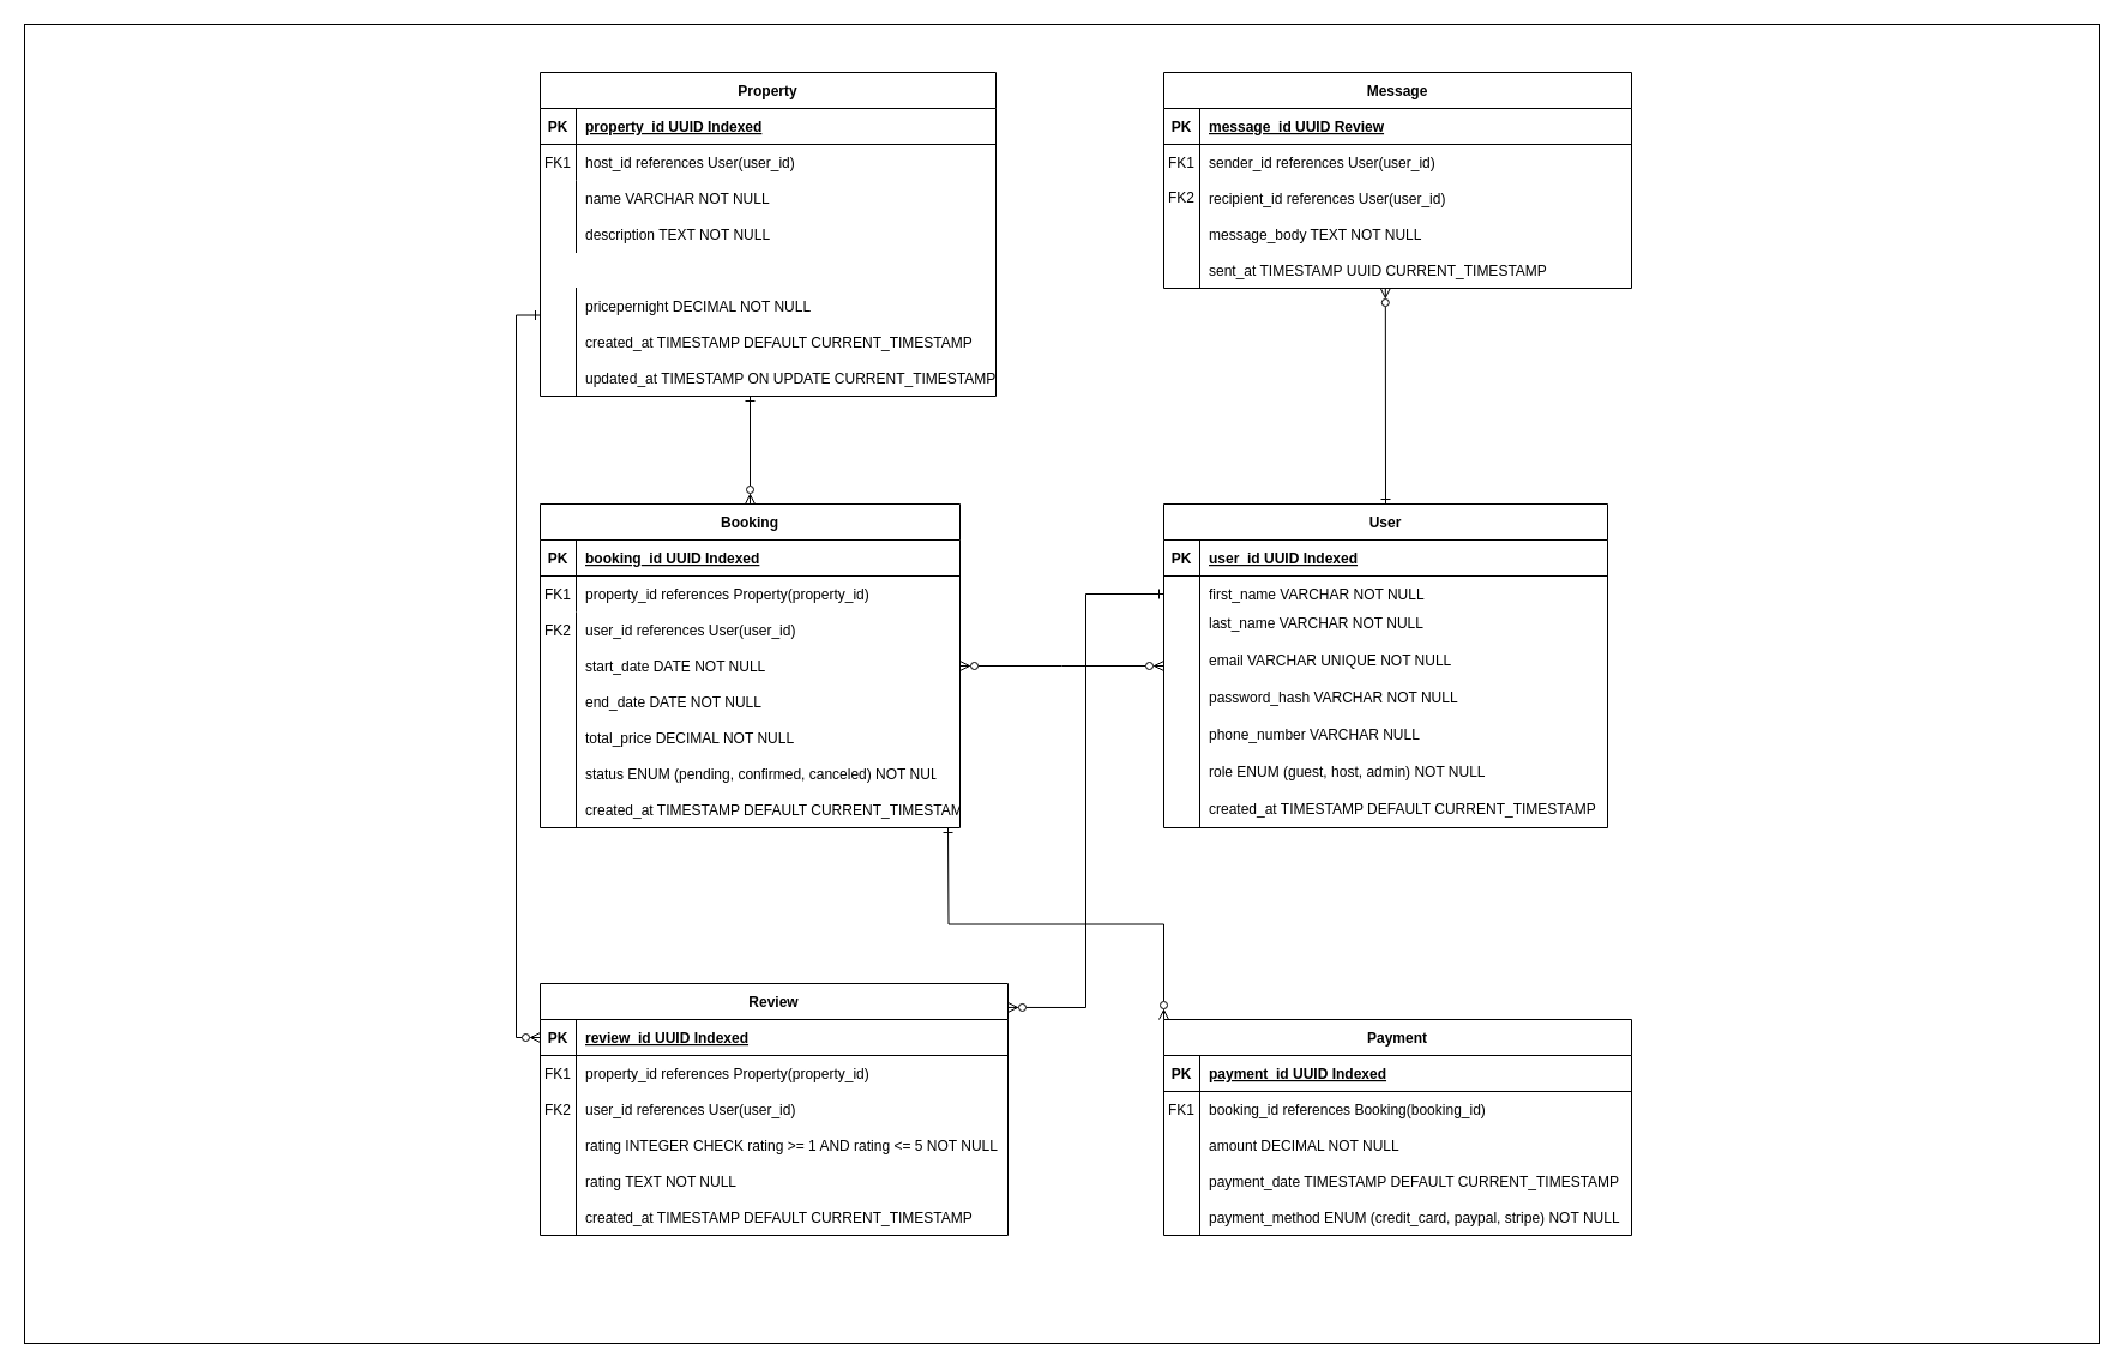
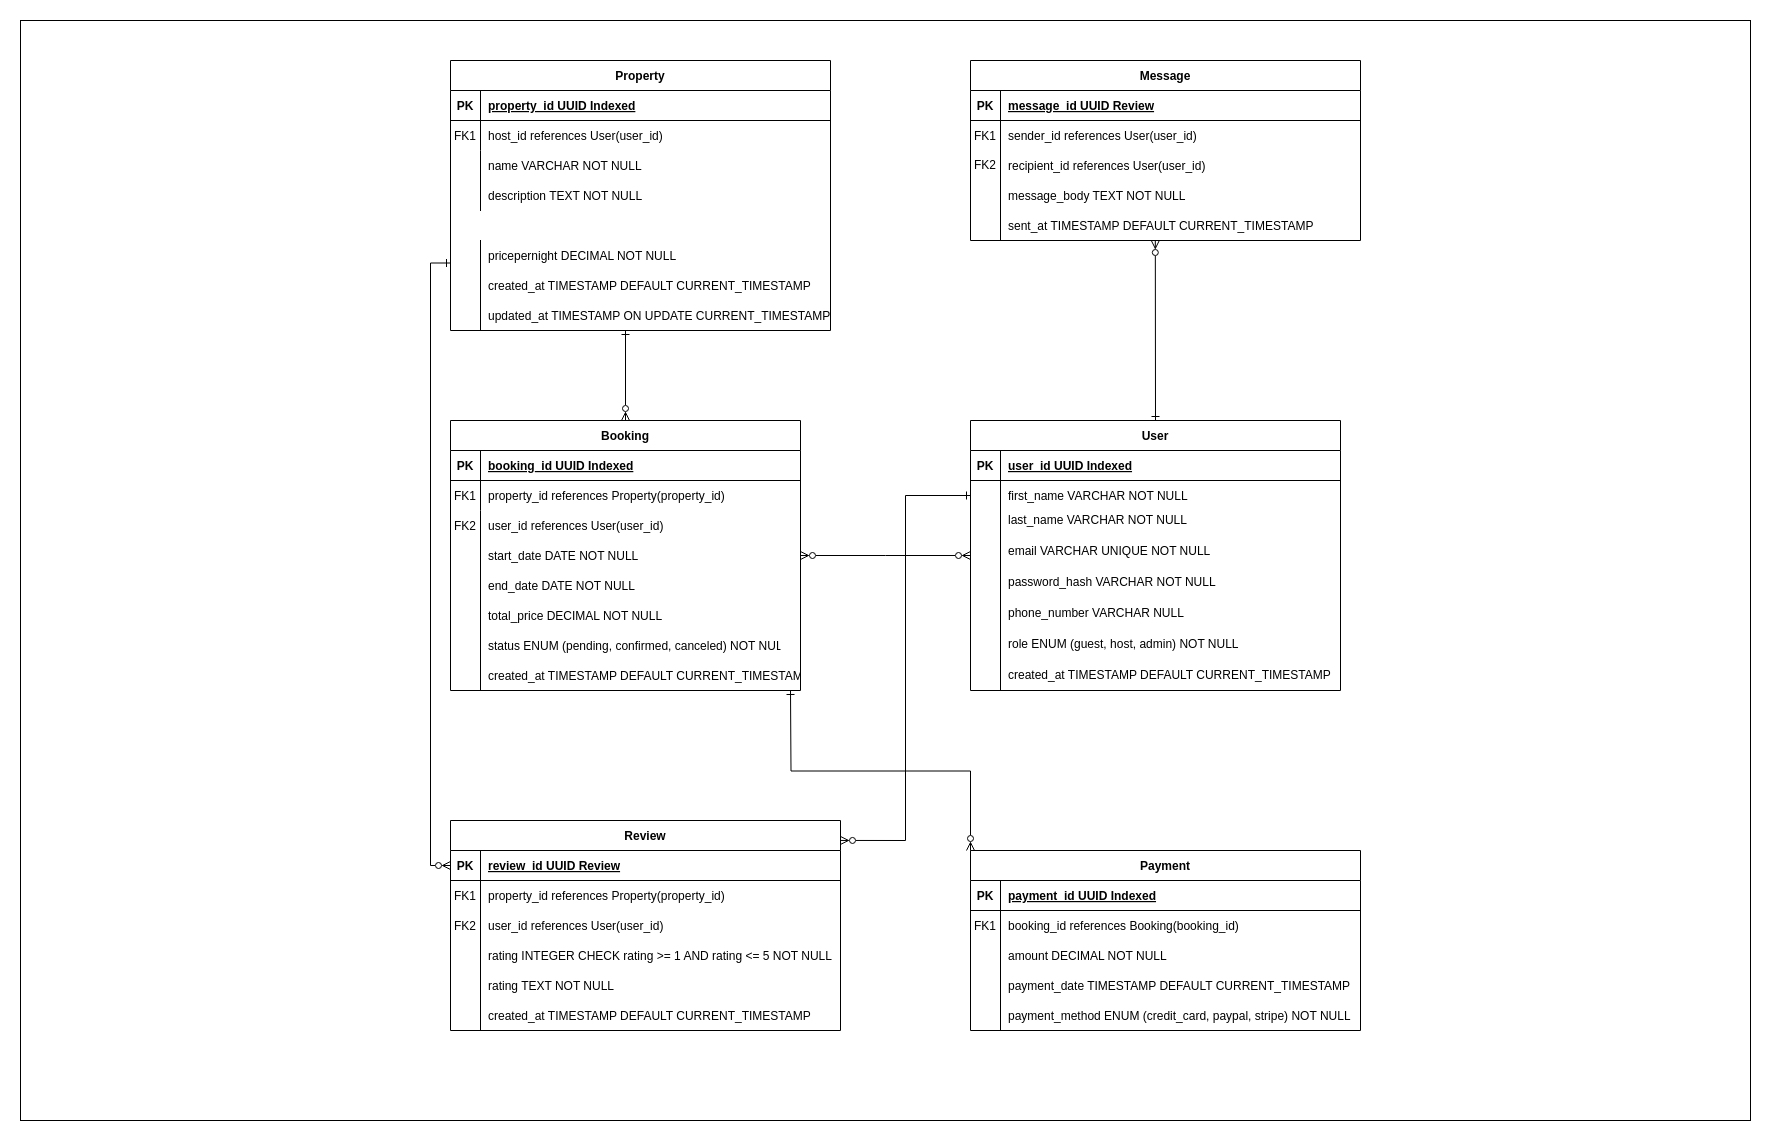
- <mxCell id="114" value="sent_at TIMESTAMP UUID CURRENT_TIMESTAMP" style="shape=partialRectangle;overflow=hidden;connectable=0;fillColor=none;top=0;left=1;bottom=0;right=0;align=left;spacingLeft=6;" vertex="1" parent="1"><mxGeometry x="1000" y="210" width="350" height="30" as="geometry"><mxRectangle width="260" height="30" as="alternateBounds" /></mxGeometry></mxCell>
+ <mxCell id="114" value="sent_at TIMESTAMP DEFAULT CURRENT_TIMESTAMP" style="shape=partialRectangle;overflow=hidden;connectable=0;fillColor=none;top=0;left=1;bottom=0;right=0;align=left;spacingLeft=6;" vertex="1" parent="1"><mxGeometry x="1000" y="210" width="350" height="30" as="geometry"><mxRectangle width="260" height="30" as="alternateBounds" /></mxGeometry></mxCell>
- <mxCell id="89" value="review_id UUID Indexed " style="shape=partialRectangle;overflow=hidden;connectable=0;fillColor=none;top=0;left=0;bottom=0;right=0;align=left;spacingLeft=6;fontStyle=5;" vertex="1" parent="87"><mxGeometry x="30" width="360" height="30" as="geometry"><mxRectangle width="360" height="30" as="alternateBounds" /></mxGeometry></mxCell>
+ <mxCell id="89" value="review_id UUID Review " style="shape=partialRectangle;overflow=hidden;connectable=0;fillColor=none;top=0;left=0;bottom=0;right=0;align=left;spacingLeft=6;fontStyle=5;" vertex="1" parent="87"><mxGeometry x="30" width="360" height="30" as="geometry"><mxRectangle width="360" height="30" as="alternateBounds" /></mxGeometry></mxCell>
